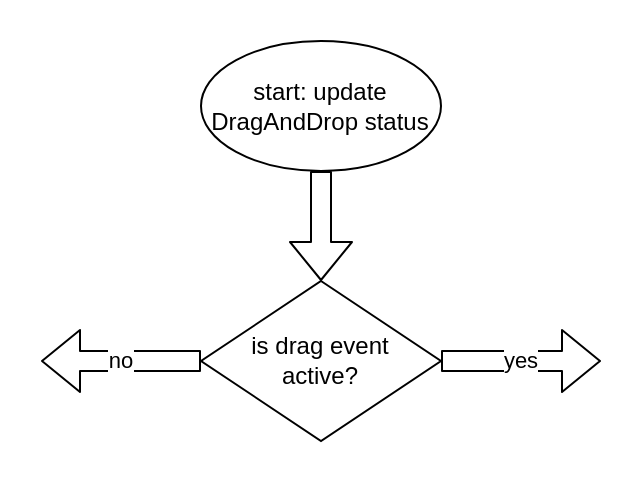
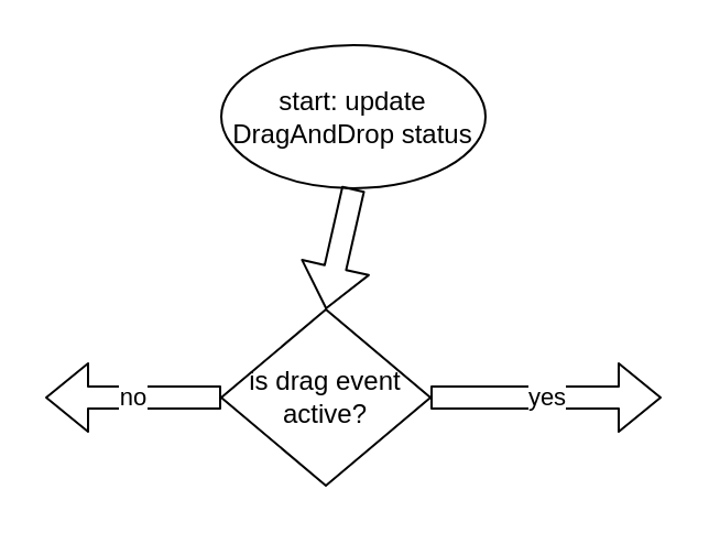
- <mxCell id="3" value="is drag event active?" style="rhombus;whiteSpace=wrap;html=1;spacing=7;" vertex="1" parent="1"><mxGeometry x="100" y="140" width="120" height="80" as="geometry" /></mxCell>
+ <mxCell id="3" value="is drag event active?" style="rhombus;whiteSpace=wrap;html=1;spacing=7;" vertex="1" parent="1"><mxGeometry x="100" y="140" width="95" height="80" as="geometry" /></mxCell>
